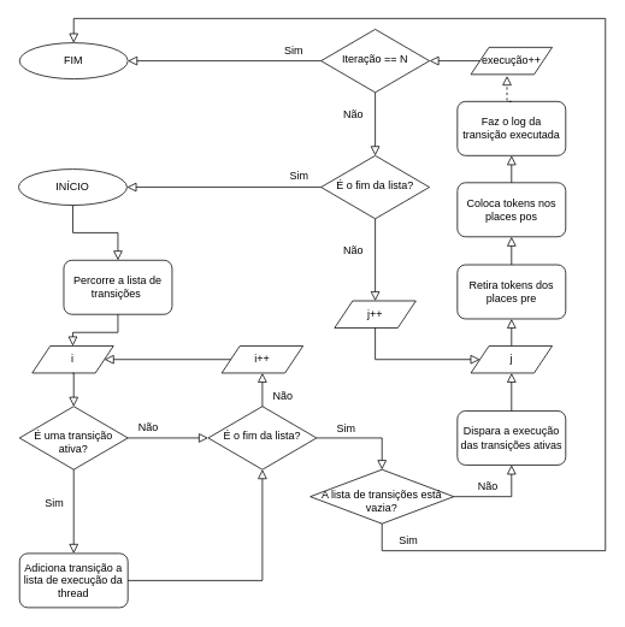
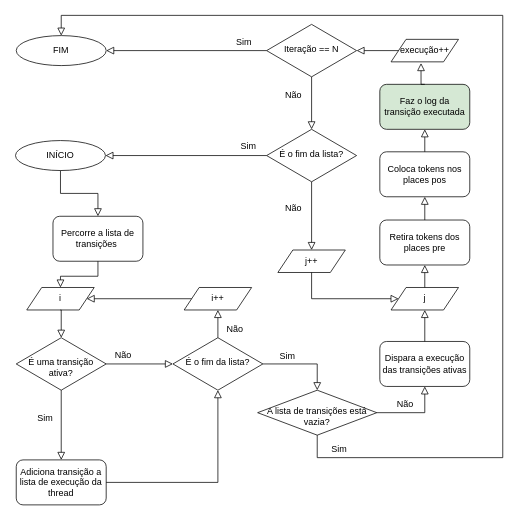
- <mxCell id="29" value="" style="rounded=0;html=1;jettySize=auto;orthogonalLoop=1;fontSize=11;endArrow=block;endFill=0;endSize=8;strokeWidth=1;shadow=0;labelBackgroundColor=none;edgeStyle=orthogonalEdgeStyle;entryX=0.444;entryY=1.056;entryDx=0;entryDy=0;entryPerimeter=0;exitX=0.5;exitY=0;exitDx=0;exitDy=0;dashed=1;" edge="1" parent="1" source="24" target="28"><mxGeometry relative="1" as="geometry"><mxPoint x="576" y="212" as="sourcePoint" /><mxPoint x="576" y="182" as="targetPoint" /></mxGeometry></mxCell>
+ <mxCell id="29" value="" style="rounded=0;html=1;jettySize=auto;orthogonalLoop=1;fontSize=11;endArrow=block;endFill=0;endSize=8;strokeWidth=1;shadow=0;labelBackgroundColor=none;edgeStyle=orthogonalEdgeStyle;entryX=0.444;entryY=1.056;entryDx=0;entryDy=0;entryPerimeter=0;exitX=0.5;exitY=0;exitDx=0;exitDy=0;" edge="1" parent="1" source="24" target="28"><mxGeometry relative="1" as="geometry"><mxPoint x="576" y="212" as="sourcePoint" /><mxPoint x="576" y="182" as="targetPoint" /></mxGeometry></mxCell>
- <mxCell id="24" value="Faz o log da transição executada" style="rounded=1;whiteSpace=wrap;html=1;" vertex="1" parent="1"><mxGeometry x="506" y="112" width="120" height="60" as="geometry" /></mxCell>
+ <mxCell id="24" value="Faz o log da transição executada" style="rounded=1;whiteSpace=wrap;html=1;fillColor=#d5e8d4;" vertex="1" parent="1"><mxGeometry x="506" y="112" width="120" height="60" as="geometry" /></mxCell>
